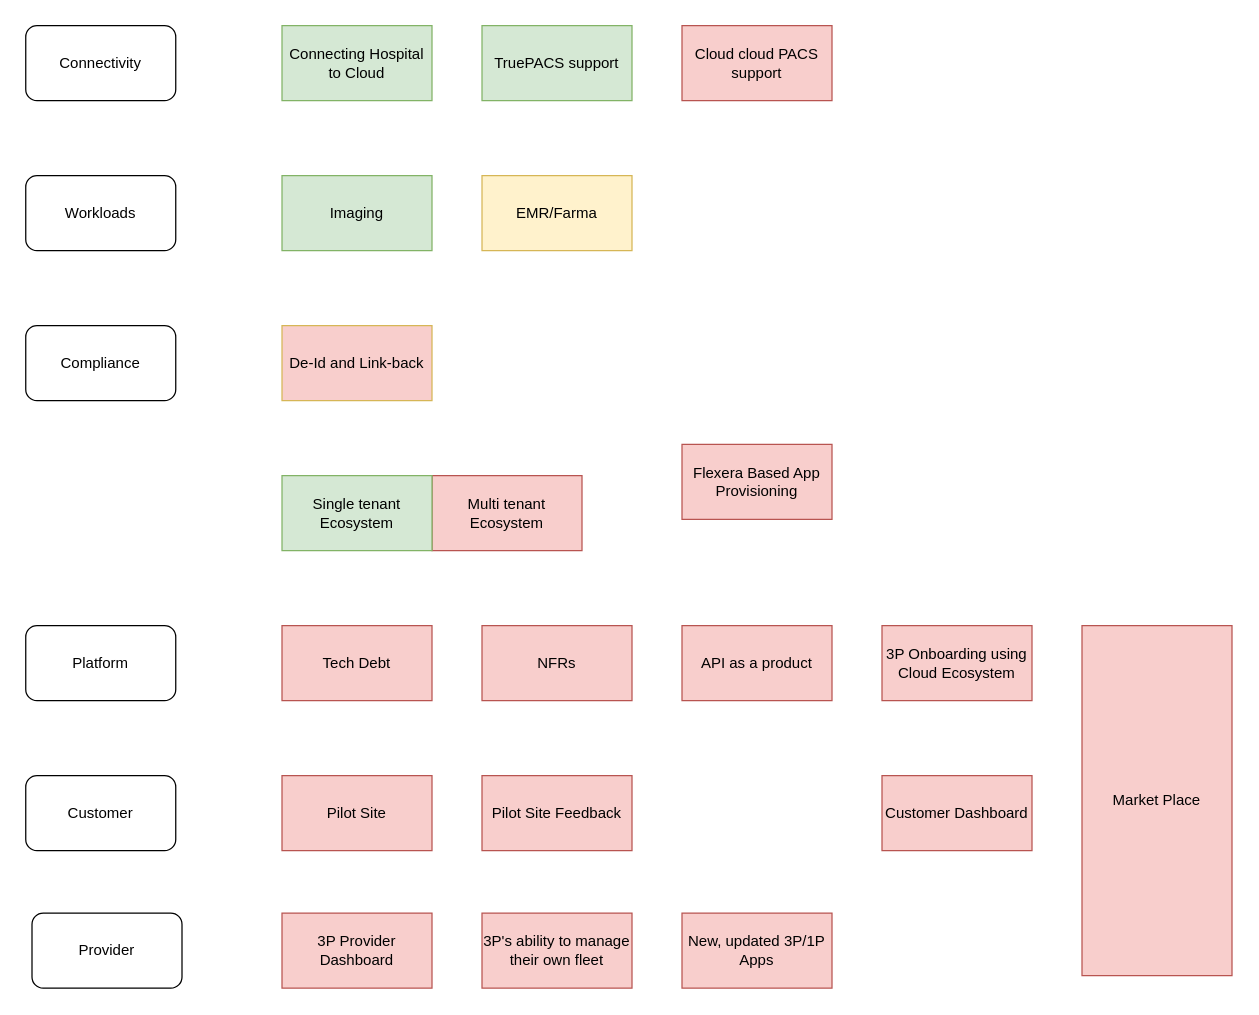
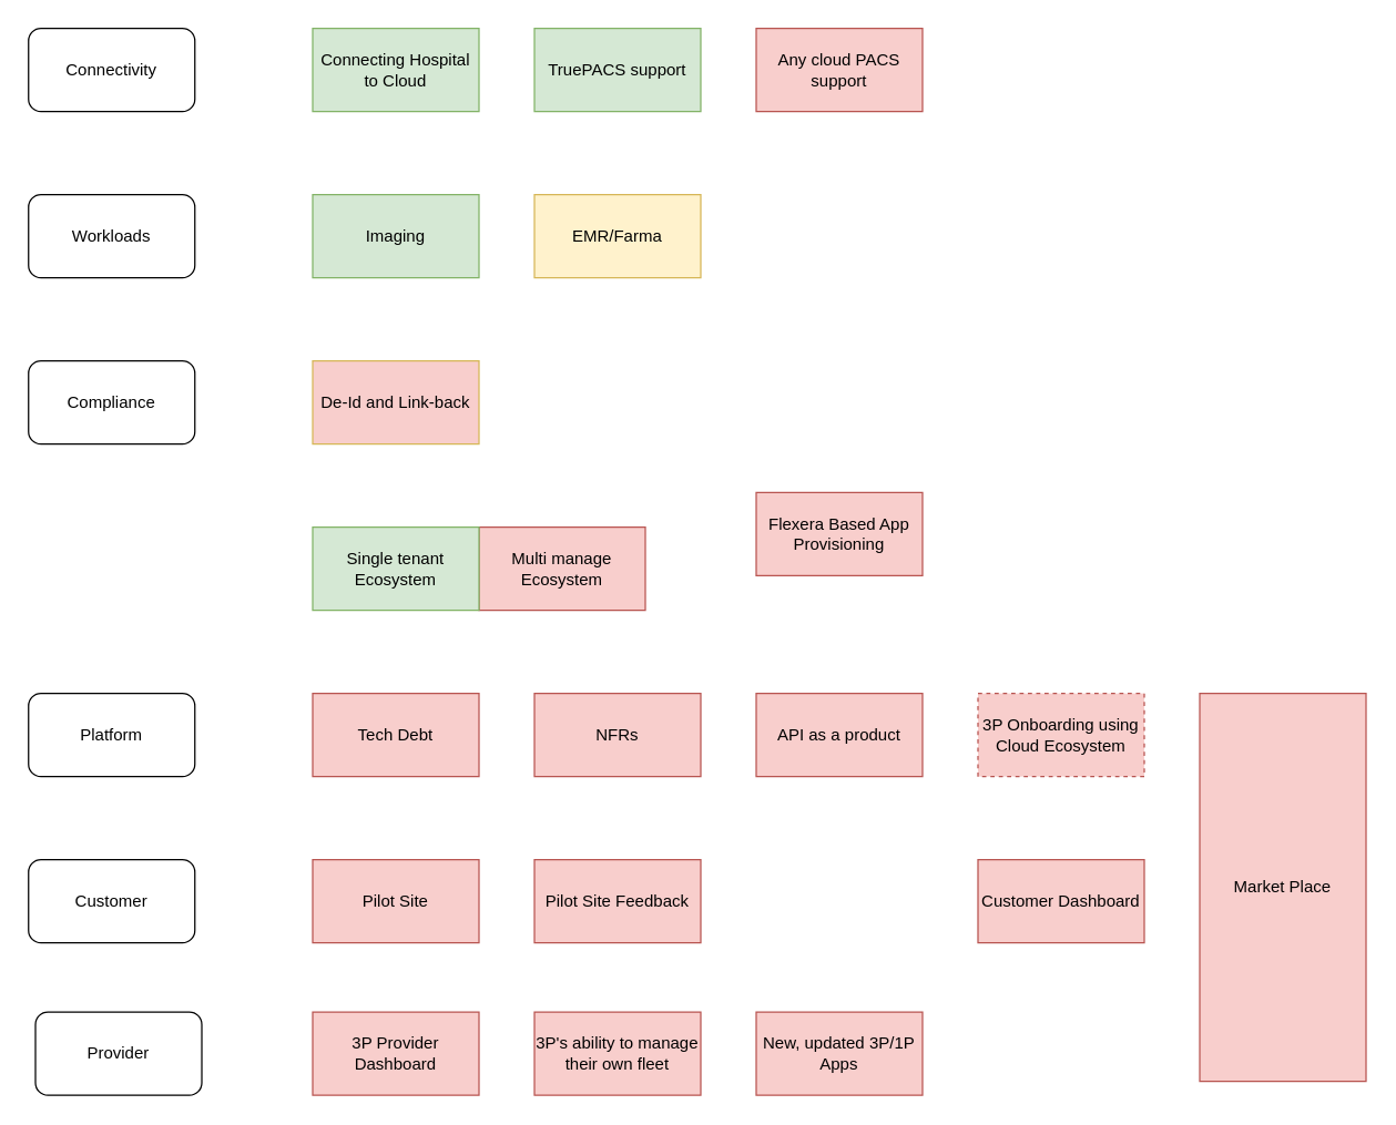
- <mxCell id="12" value="Cloud cloud PACS support" style="rounded=0;whiteSpace=wrap;html=1;fillColor=#f8cecc;strokeColor=#b85450;" vertex="1" parent="1"><mxGeometry x="545" y="20" width="120" height="60" as="geometry" /></mxCell>
+ <mxCell id="12" value="Any cloud PACS support" style="rounded=0;whiteSpace=wrap;html=1;fillColor=#f8cecc;strokeColor=#b85450;" vertex="1" parent="1"><mxGeometry x="545" y="20" width="120" height="60" as="geometry" /></mxCell>
- <mxCell id="2" value="Multi tenant Ecosystem" style="rounded=0;whiteSpace=wrap;html=1;fillColor=#f8cecc;strokeColor=#b85450;" vertex="1" parent="1"><mxGeometry x="345" y="380" width="120" height="60" as="geometry" /></mxCell>
+ <mxCell id="2" value="Multi manage Ecosystem" style="rounded=0;whiteSpace=wrap;html=1;fillColor=#f8cecc;strokeColor=#b85450;" vertex="1" parent="1"><mxGeometry x="345" y="380" width="120" height="60" as="geometry" /></mxCell>
- <mxCell id="19" value="3P Onboarding using Cloud Ecosystem" style="rounded=0;whiteSpace=wrap;html=1;fillColor=#f8cecc;strokeColor=#b85450;" vertex="1" parent="1"><mxGeometry x="705" y="500" width="120" height="60" as="geometry" /></mxCell>
+ <mxCell id="19" value="3P Onboarding using Cloud Ecosystem" style="rounded=0;whiteSpace=wrap;html=1;fillColor=#f8cecc;strokeColor=#b85450;dashed=1;" vertex="1" parent="1"><mxGeometry x="705" y="500" width="120" height="60" as="geometry" /></mxCell>
